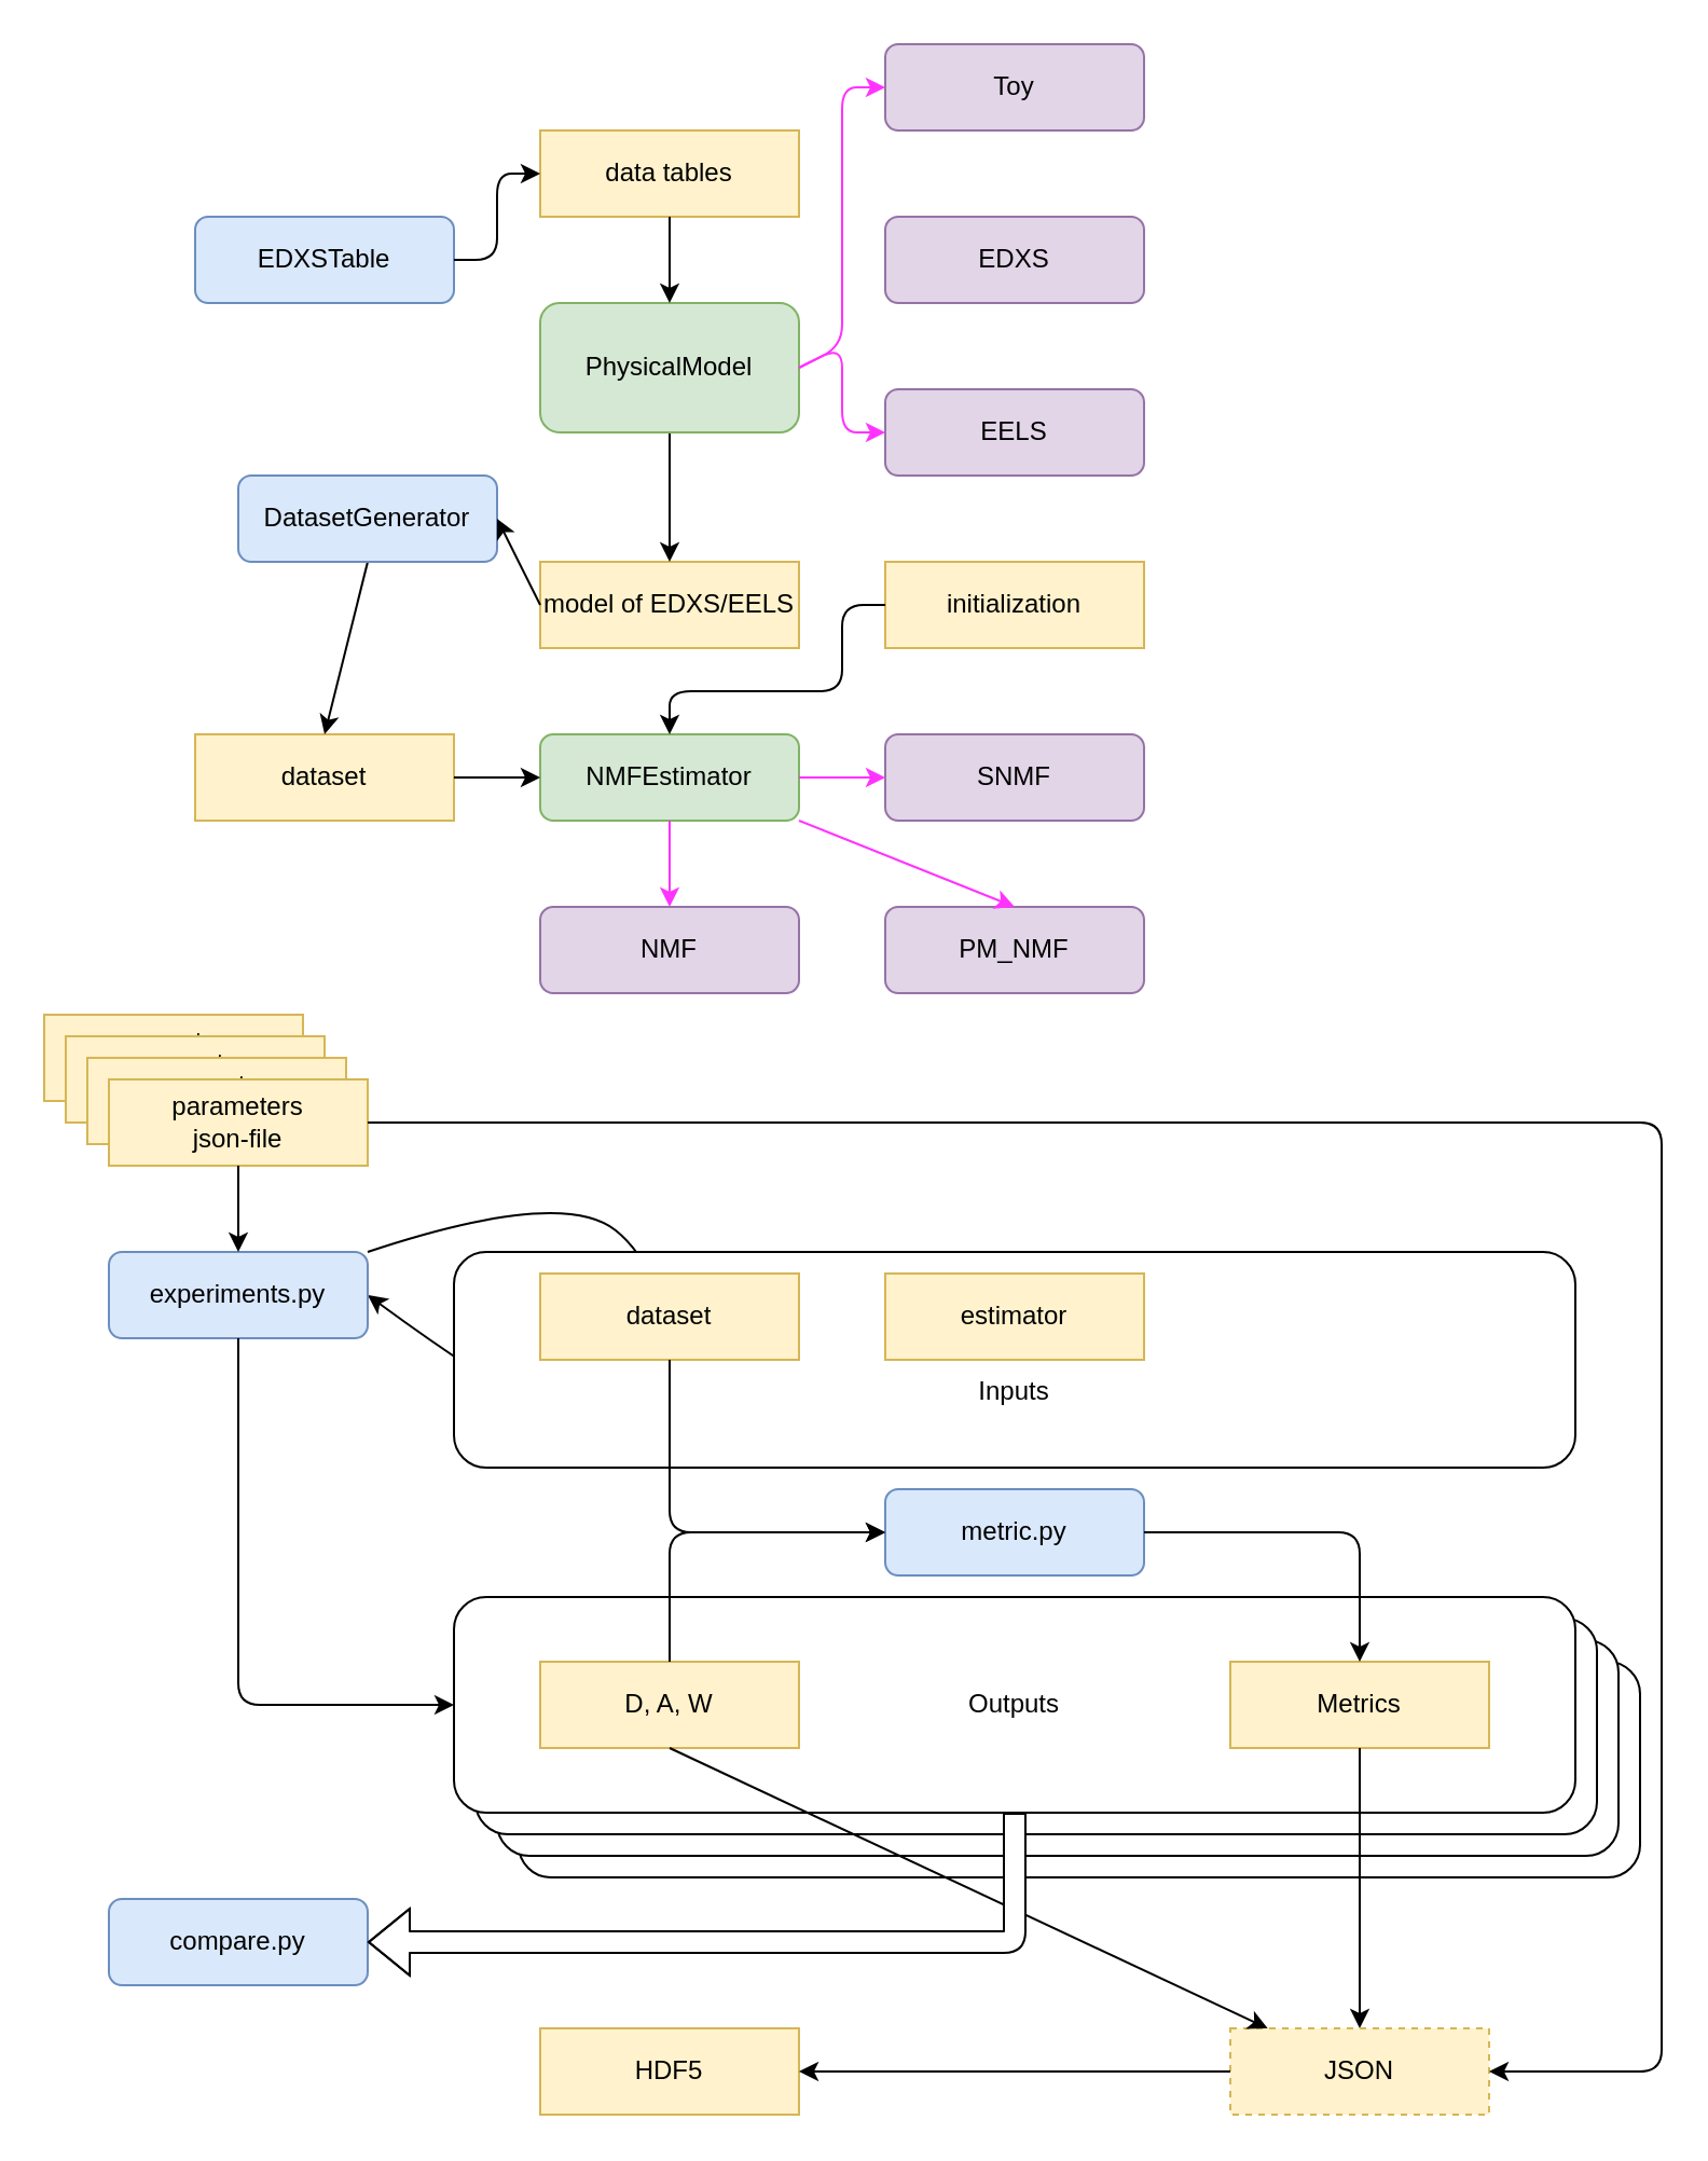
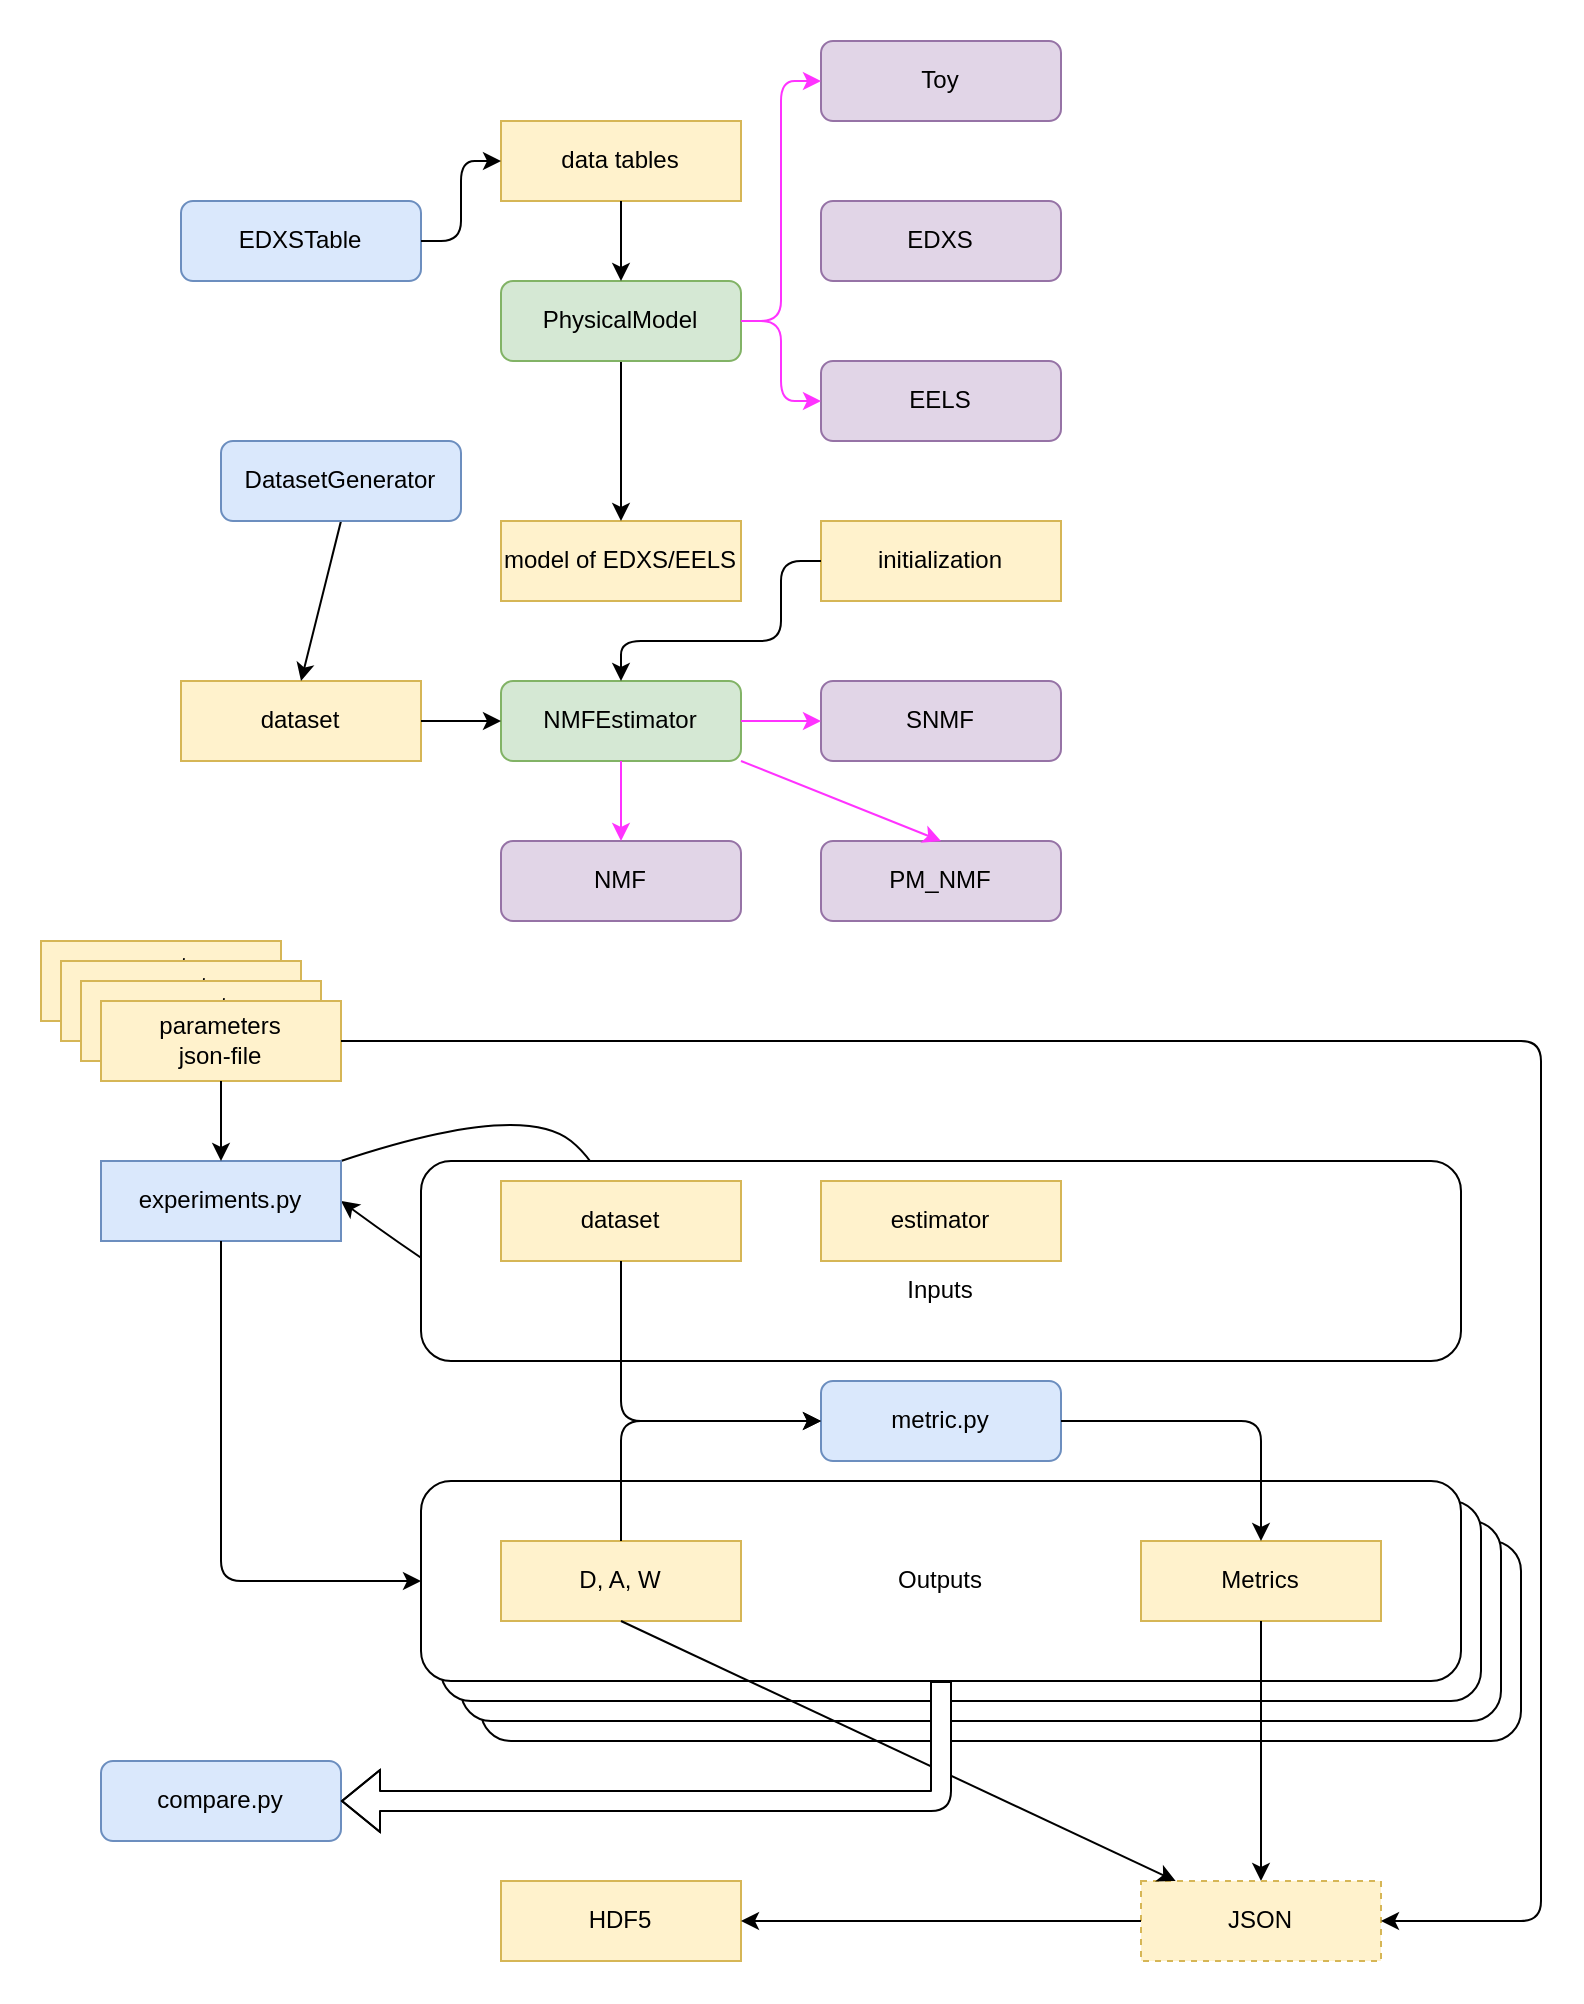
- <mxCell id="17" value="PhysicalModel" style="rounded=1;whiteSpace=wrap;html=1;fillColor=#d5e8d4;strokeColor=#82b366;" parent="1" vertex="1"><mxGeometry x="250" y="140" width="120" height="60" as="geometry" /></mxCell>
+ <mxCell id="17" value="PhysicalModel" style="rounded=1;whiteSpace=wrap;html=1;fillColor=#d5e8d4;strokeColor=#82b366;" parent="1" vertex="1"><mxGeometry x="250" y="140" width="120" height="40" as="geometry" /></mxCell>
- <mxCell id="50" value="" style="endArrow=classic;html=1;strokeColor=#000000;entryX=1;entryY=0.5;entryDx=0;entryDy=0;exitX=0;exitY=0.5;exitDx=0;exitDy=0;" parent="1" source="14" target="21" edge="1"><mxGeometry width="50" height="50" relative="1" as="geometry"><mxPoint x="320" y="190" as="sourcePoint" /><mxPoint x="420" y="270" as="targetPoint" /></mxGeometry></mxCell>
- <mxCell id="31" value="experiments.py" style="rounded=1;whiteSpace=wrap;html=1;fillColor=#dae8fc;strokeColor=#6c8ebf;" parent="1" vertex="1"><mxGeometry x="50" y="580" width="120" height="40" as="geometry" /></mxCell>
+ <mxCell id="31" value="experiments.py" style="whiteSpace=wrap;html=1;fillColor=#dae8fc;strokeColor=#6c8ebf;rounded=0;" parent="1" vertex="1"><mxGeometry x="50" y="580" width="120" height="40" as="geometry" /></mxCell>
